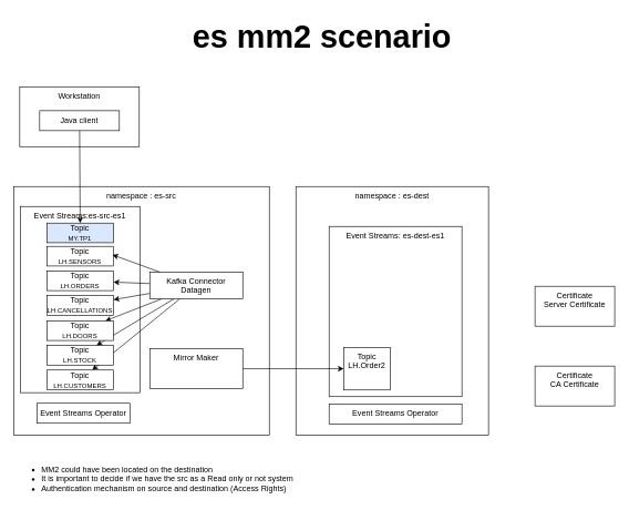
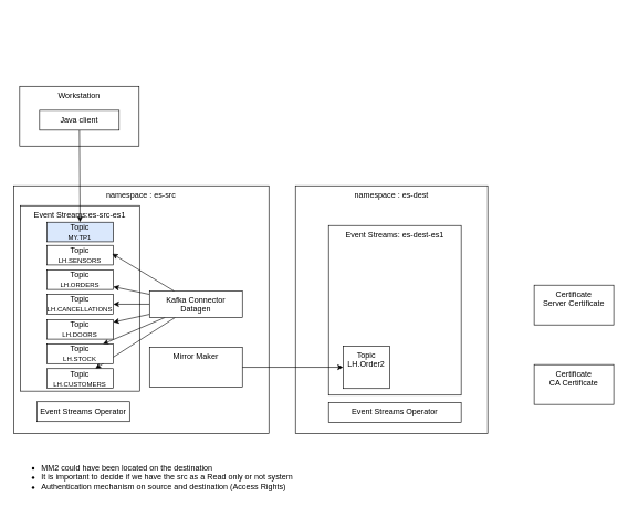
- <mxCell id="12" value="&lt;b&gt;&lt;font style=&quot;font-size: 48px;&quot;&gt;es mm2 scenario&lt;/font&gt;&lt;/b&gt;" style="text;html=1;align=center;verticalAlign=middle;whiteSpace=wrap;rounded=0;" parent="1" vertex="1"><mxGeometry x="257" y="20" width="455" height="70" as="geometry" /></mxCell>
- <mxCell id="22" value="Kafka Connector&lt;div&gt;Datagen&lt;/div&gt;" style="rounded=0;whiteSpace=wrap;html=1;verticalAlign=top;" parent="1" vertex="1"><mxGeometry x="225" y="408.764" width="140" height="40" as="geometry" /></mxCell>
+ <mxCell id="22" value="Kafka Connector&lt;div&gt;Datagen&lt;/div&gt;" style="rounded=0;whiteSpace=wrap;html=1;verticalAlign=top;" parent="1" vertex="1"><mxGeometry x="225" y="438.764" width="140" height="40" as="geometry" /></mxCell>
